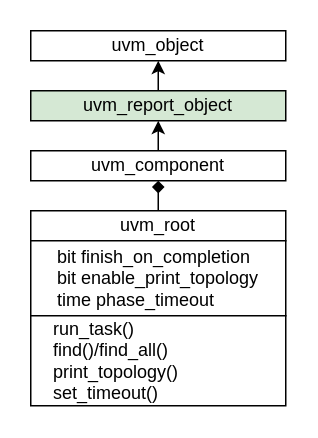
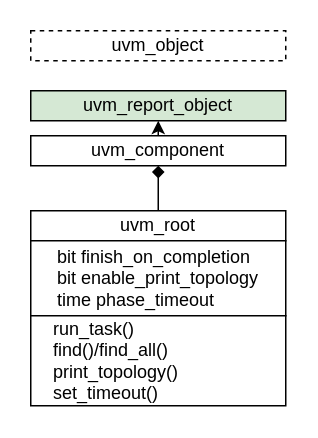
- <mxCell id="2" value="uvm_object" style="whiteSpace=wrap;html=1;" parent="1" vertex="1"><mxGeometry x="20" y="20" width="170" height="20" as="geometry" /></mxCell>
+ <mxCell id="2" value="uvm_object" style="whiteSpace=wrap;html=1;dashed=1;" parent="1" vertex="1"><mxGeometry x="20" y="20" width="170" height="20" as="geometry" /></mxCell>
- <mxCell id="3" value="" style="edgeStyle=none;html=1;" parent="1" source="4" target="2" edge="1"><mxGeometry relative="1" as="geometry" /></mxCell>
- <mxCell id="6" value="uvm_component" style="whiteSpace=wrap;html=1;" parent="1" vertex="1"><mxGeometry x="20" y="100" width="170" height="20" as="geometry" /></mxCell>
+ <mxCell id="6" value="uvm_component" style="whiteSpace=wrap;html=1;" parent="1" vertex="1"><mxGeometry x="20" y="90" width="170" height="20" as="geometry" /></mxCell>
